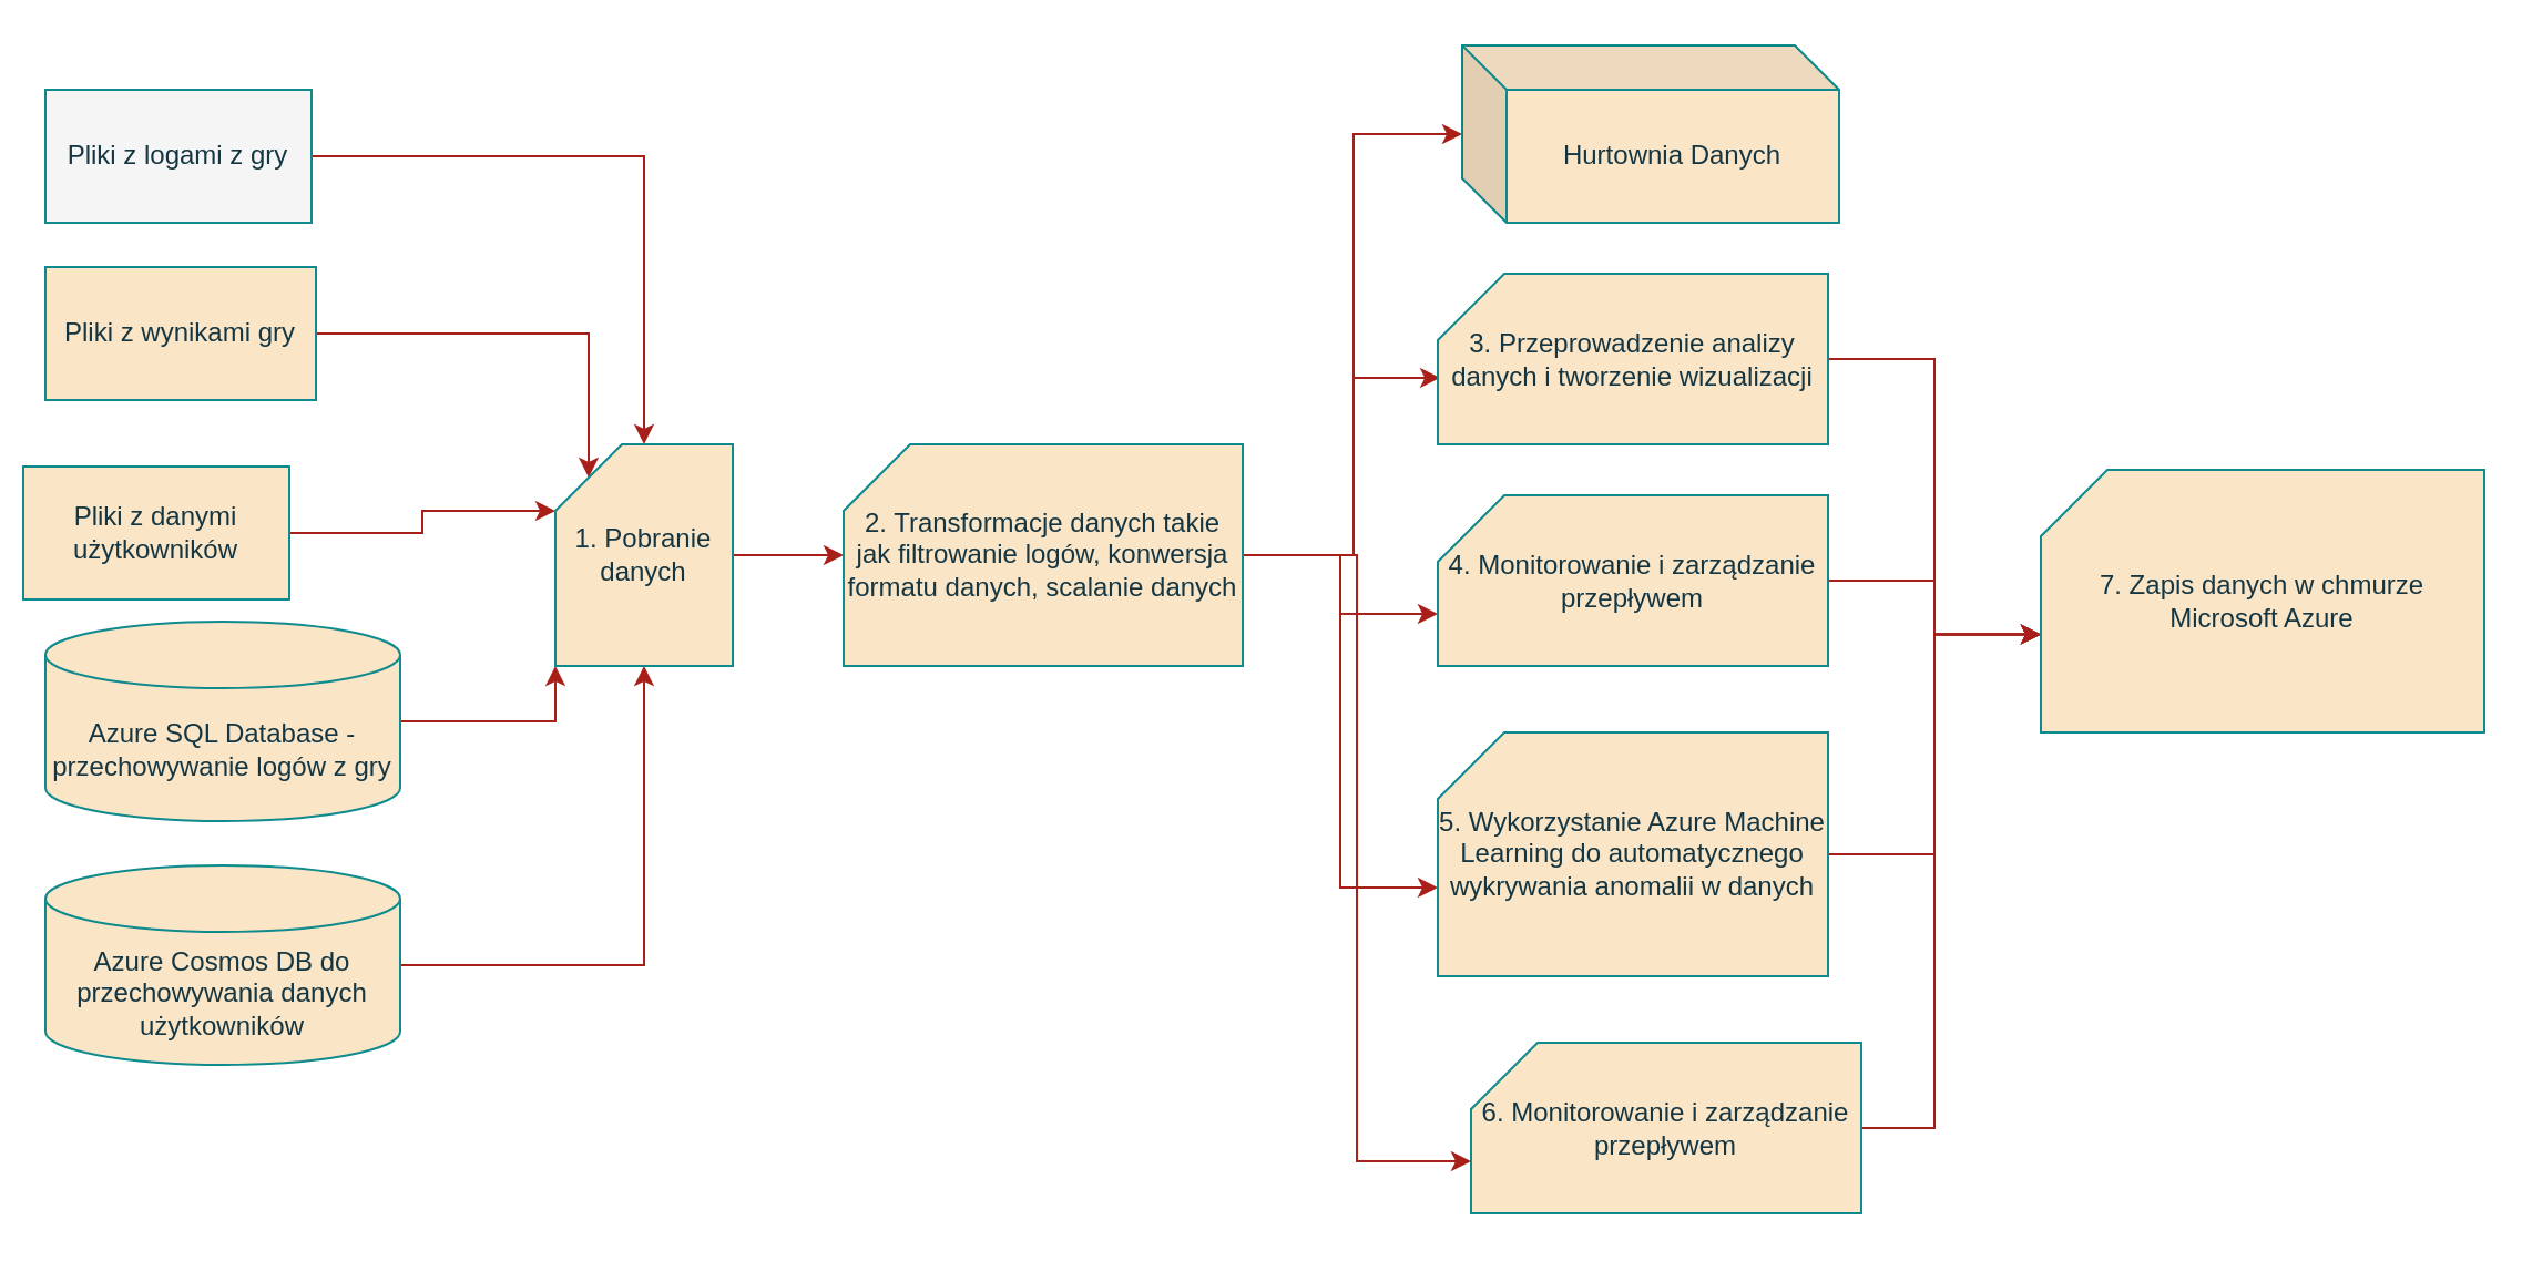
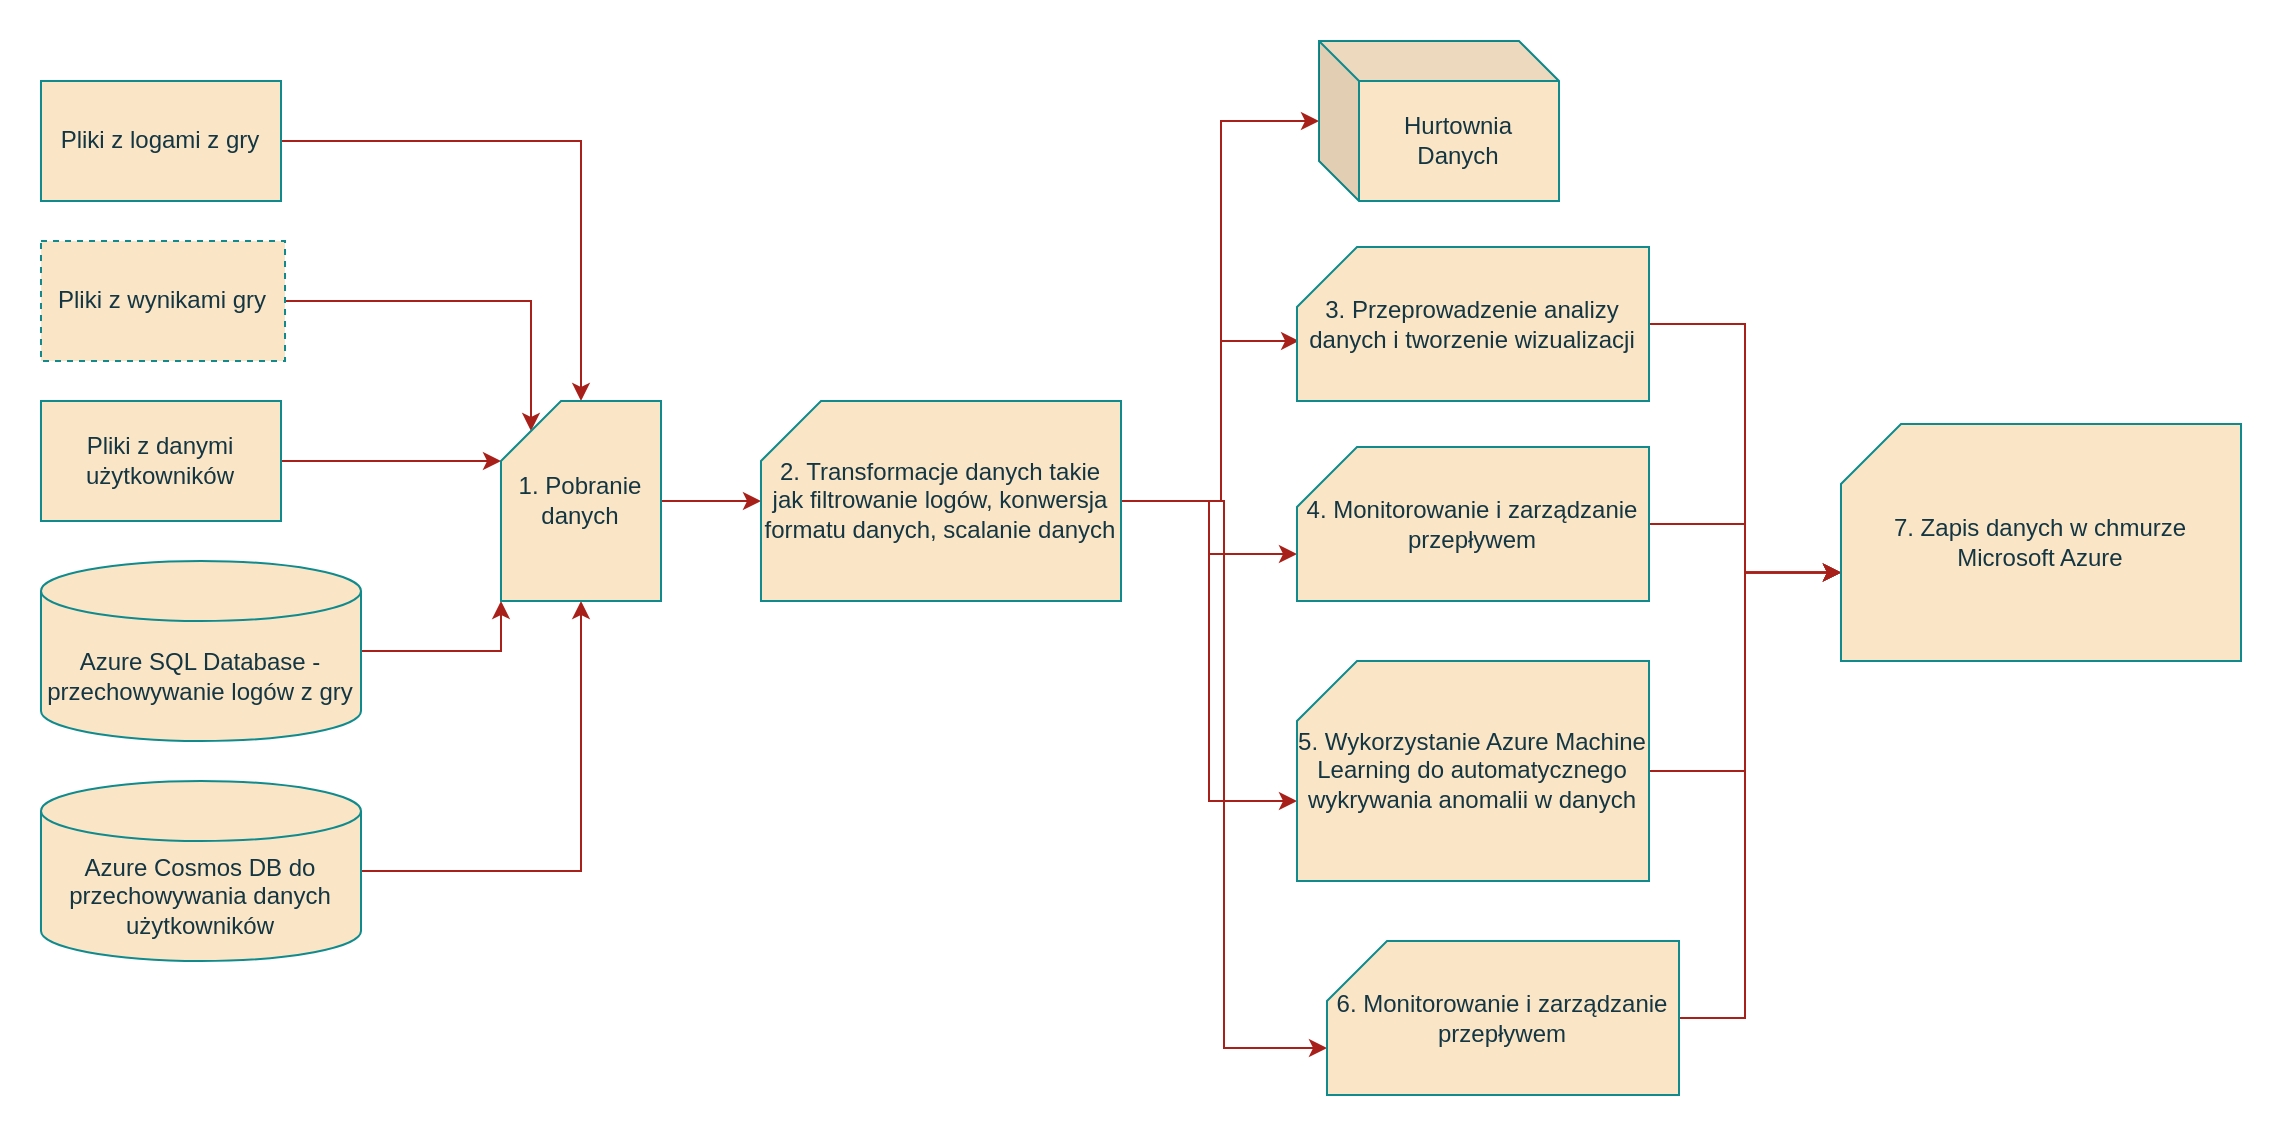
- <mxCell id="20" value="Hurtownia Danych" style="shape=cube;whiteSpace=wrap;html=1;boundedLbl=1;backgroundOutline=1;darkOpacity=0.05;darkOpacity2=0.1;labelBackgroundColor=none;fillColor=#FAE5C7;strokeColor=#0F8B8D;fontColor=#143642;" vertex="1" parent="1"><mxGeometry x="659" y="20" width="170" height="80" as="geometry" /></mxCell>
+ <mxCell id="20" value="Hurtownia Danych" style="shape=cube;whiteSpace=wrap;html=1;boundedLbl=1;backgroundOutline=1;darkOpacity=0.05;darkOpacity2=0.1;labelBackgroundColor=none;fillColor=#FAE5C7;strokeColor=#0F8B8D;fontColor=#143642;" vertex="1" parent="1"><mxGeometry x="659" y="20" width="120" height="80" as="geometry" /></mxCell>
- <mxCell id="3" value="Pliki z logami z gry" style="rounded=0;whiteSpace=wrap;html=1;labelBackgroundColor=none;fillColor=#f5f5f5;strokeColor=#0F8B8D;fontColor=#143642;" vertex="1" parent="1"><mxGeometry x="20" y="40" width="120" height="60" as="geometry" /></mxCell>
+ <mxCell id="3" value="Pliki z logami z gry" style="rounded=0;whiteSpace=wrap;html=1;labelBackgroundColor=none;fillColor=#FAE5C7;strokeColor=#0F8B8D;fontColor=#143642;" vertex="1" parent="1"><mxGeometry x="20" y="40" width="120" height="60" as="geometry" /></mxCell>
- <mxCell id="5" value="Pliki z wynikami gry" style="rounded=0;whiteSpace=wrap;html=1;labelBackgroundColor=none;fillColor=#FAE5C7;strokeColor=#0F8B8D;fontColor=#143642;" vertex="1" parent="1"><mxGeometry x="20" y="120" width="122" height="60" as="geometry" /></mxCell>
+ <mxCell id="5" value="Pliki z wynikami gry" style="rounded=0;whiteSpace=wrap;html=1;labelBackgroundColor=none;fillColor=#FAE5C7;strokeColor=#0F8B8D;fontColor=#143642;dashed=1;" vertex="1" parent="1"><mxGeometry x="20" y="120" width="122" height="60" as="geometry" /></mxCell>
- <mxCell id="7" value="Pliki z danymi użytkowników" style="rounded=0;whiteSpace=wrap;html=1;labelBackgroundColor=none;fillColor=#FAE5C7;strokeColor=#0F8B8D;fontColor=#143642;" vertex="1" parent="1"><mxGeometry x="10" y="210" width="120" height="60" as="geometry" /></mxCell>
+ <mxCell id="7" value="Pliki z danymi użytkowników" style="rounded=0;whiteSpace=wrap;html=1;labelBackgroundColor=none;fillColor=#FAE5C7;strokeColor=#0F8B8D;fontColor=#143642;" vertex="1" parent="1"><mxGeometry x="20" y="200" width="120" height="60" as="geometry" /></mxCell>
